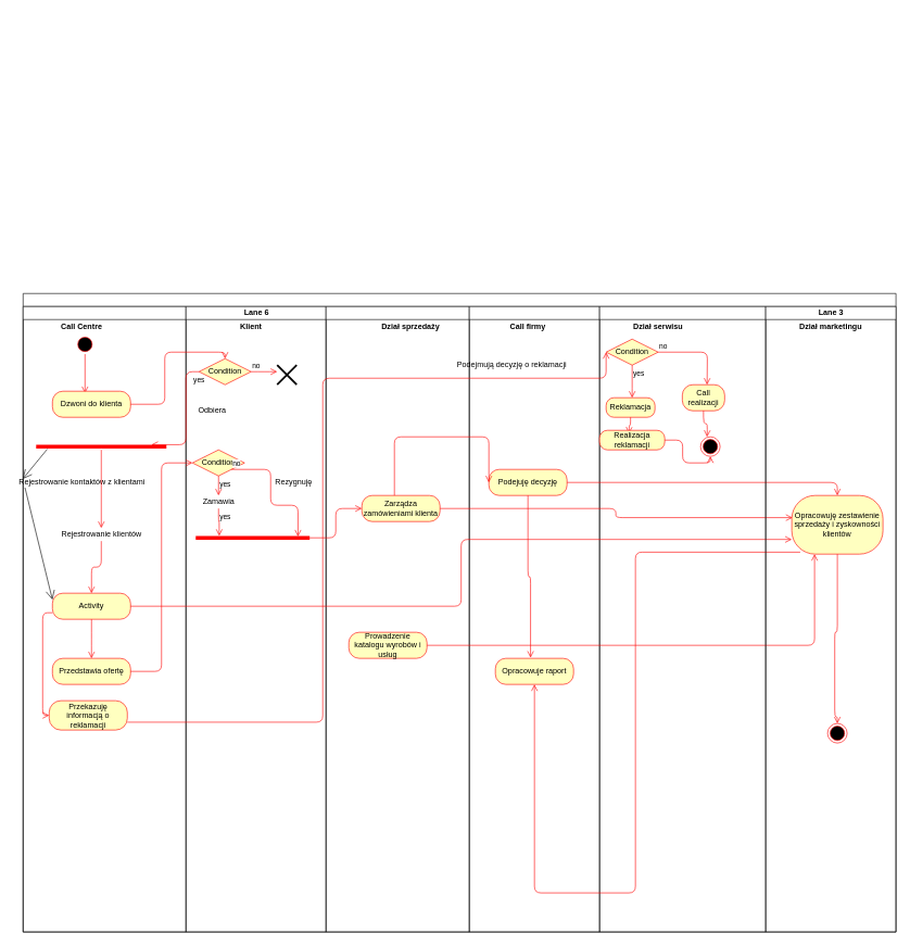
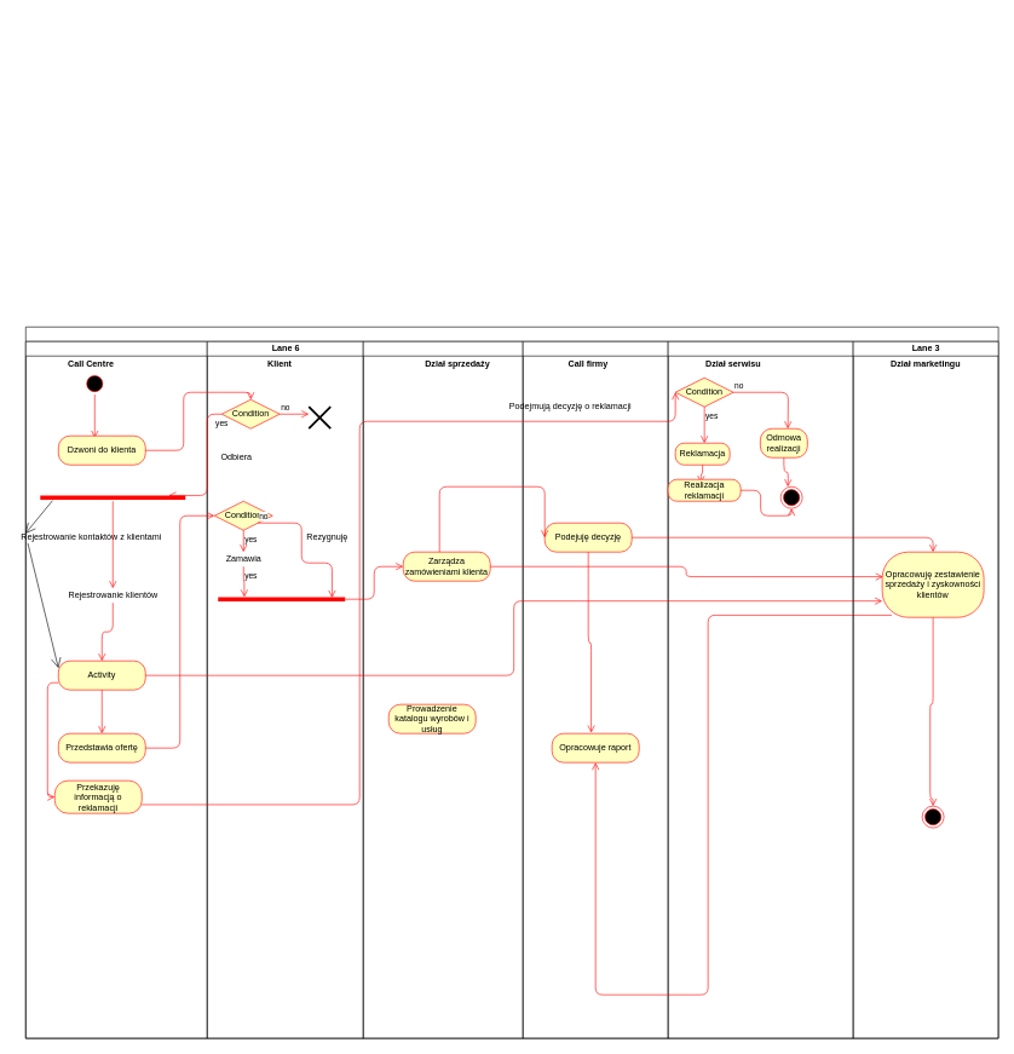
- <mxCell id="50" value="Call realizacji " style="rounded=1;whiteSpace=wrap;html=1;arcSize=40;fontColor=#000000;fillColor=#ffffc0;strokeColor=#ff0000;" parent="43" vertex="1"><mxGeometry x="127" y="120" width="65" height="40" as="geometry" /></mxCell>
+ <mxCell id="50" value="Odmowa realizacji " style="rounded=1;whiteSpace=wrap;html=1;arcSize=40;fontColor=#000000;fillColor=#ffffc0;strokeColor=#ff0000;" parent="43" vertex="1"><mxGeometry x="127" y="120" width="65" height="40" as="geometry" /></mxCell>
- <mxCell id="61" value="" style="edgeStyle=orthogonalEdgeStyle;html=1;verticalAlign=bottom;endArrow=open;endSize=8;strokeColor=#ff0000;align=center;entryX=0.25;entryY=1;entryDx=0;entryDy=0;" parent="2" source="36" target="68" edge="1"><mxGeometry relative="1" as="geometry"><mxPoint x="560" y="630" as="targetPoint" /></mxGeometry></mxCell>
